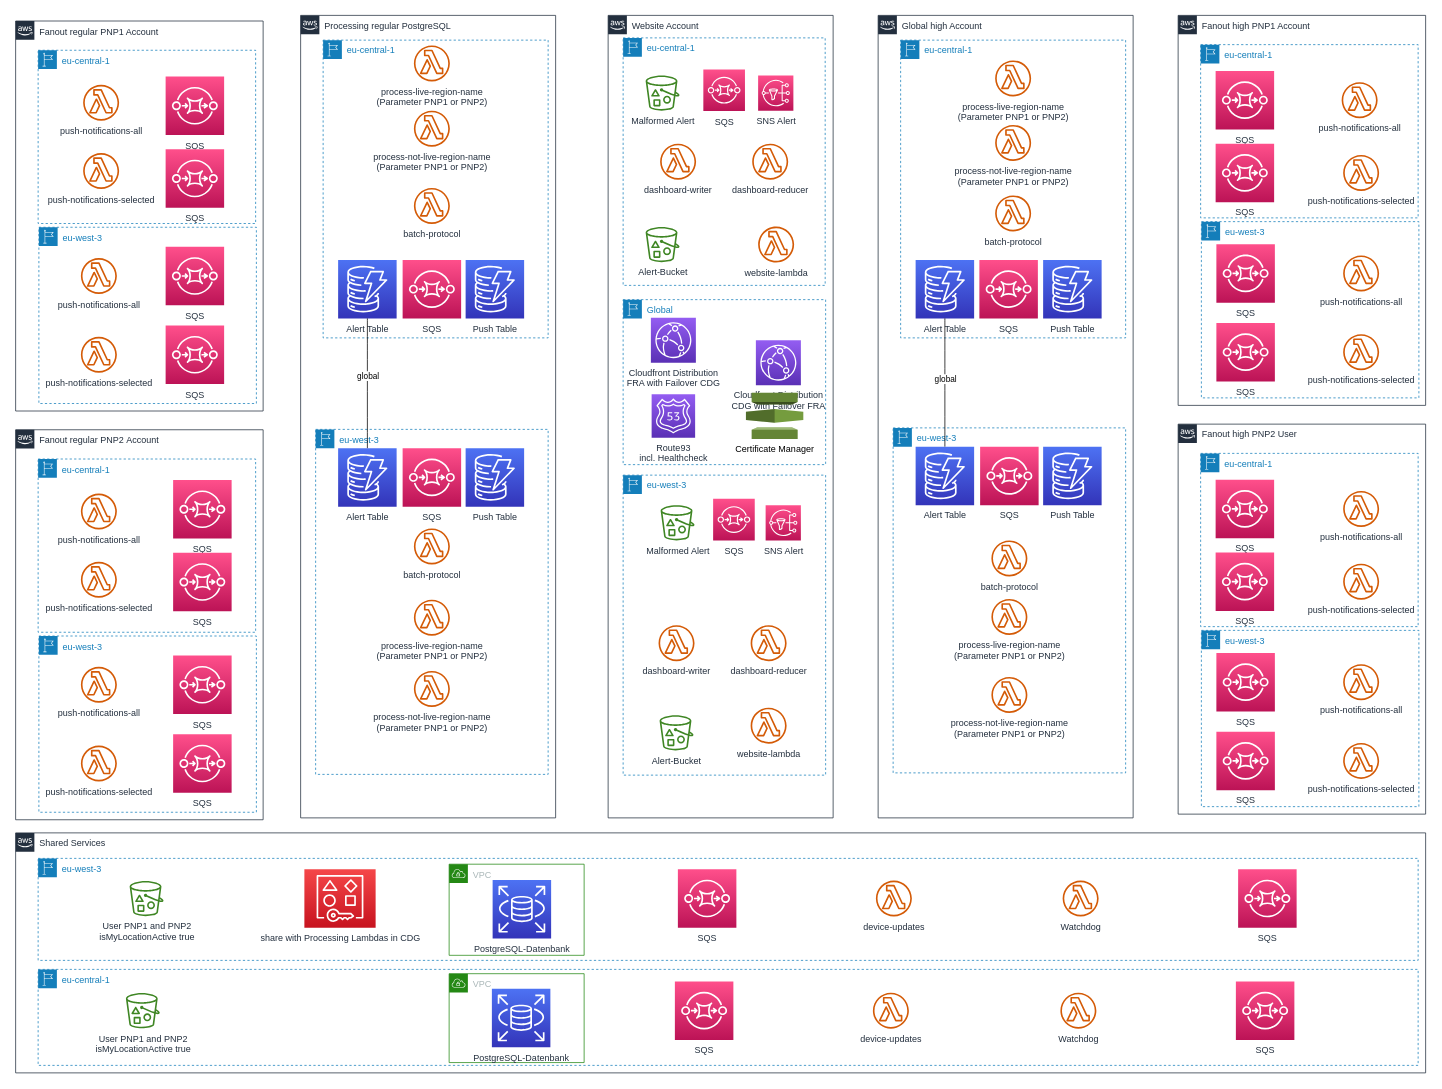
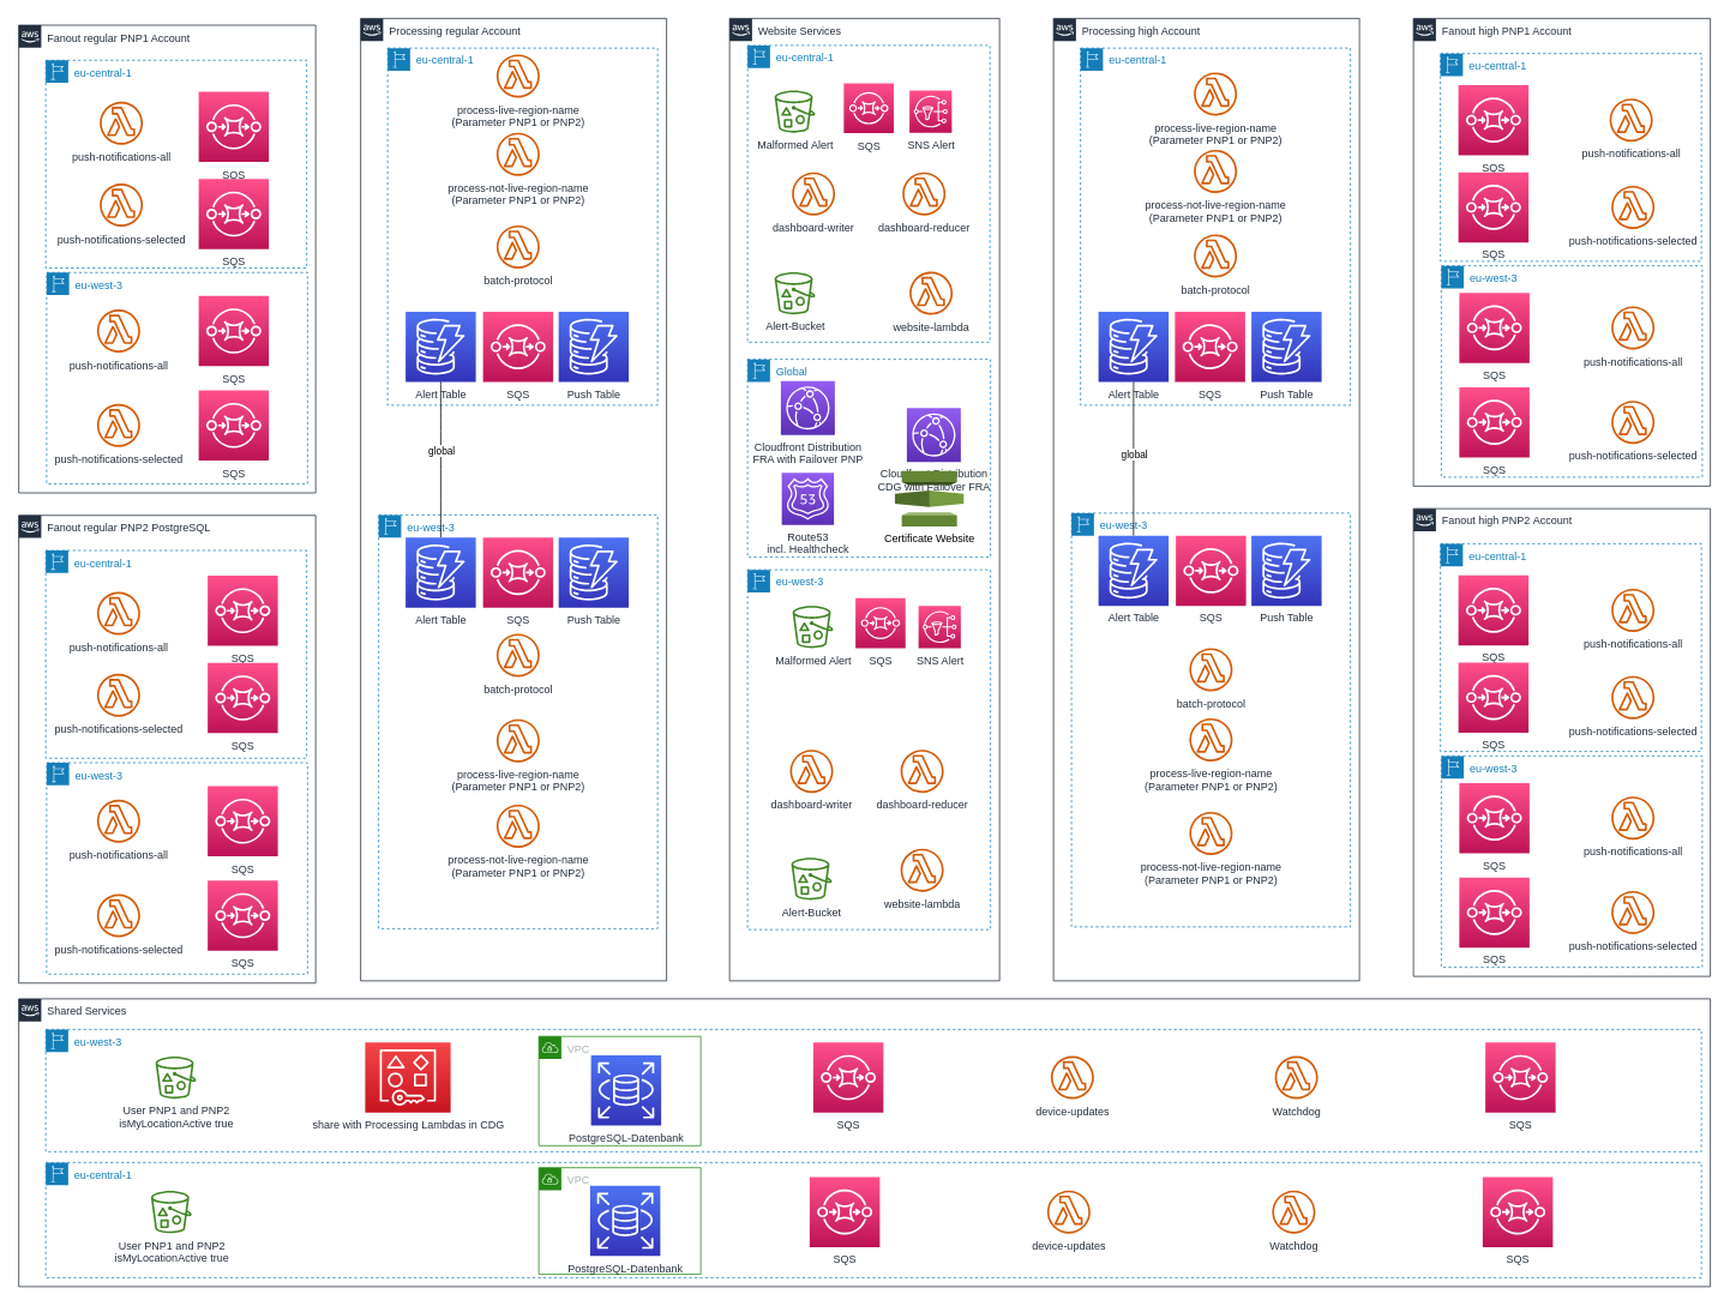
- <mxCell id="81" value="Processing&amp;nbsp;regular PostgreSQL" style="points=[[0,0],[0.25,0],[0.5,0],[0.75,0],[1,0],[1,0.25],[1,0.5],[1,0.75],[1,1],[0.75,1],[0.5,1],[0.25,1],[0,1],[0,0.75],[0,0.5],[0,0.25]];outlineConnect=0;gradientColor=none;html=1;whiteSpace=wrap;fontSize=12;fontStyle=0;container=1;pointerEvents=0;collapsible=0;recursiveResize=0;shape=mxgraph.aws4.group;grIcon=mxgraph.aws4.group_aws_cloud_alt;strokeColor=#232F3E;fillColor=none;verticalAlign=top;align=left;spacingLeft=30;fontColor=#232F3E;dashed=0;" vertex="1" parent="1"><mxGeometry x="400" y="20" width="340" height="1070" as="geometry" /></mxCell>
+ <mxCell id="81" value="Processing&amp;nbsp;regular Account" style="points=[[0,0],[0.25,0],[0.5,0],[0.75,0],[1,0],[1,0.25],[1,0.5],[1,0.75],[1,1],[0.75,1],[0.5,1],[0.25,1],[0,1],[0,0.75],[0,0.5],[0,0.25]];outlineConnect=0;gradientColor=none;html=1;whiteSpace=wrap;fontSize=12;fontStyle=0;container=1;pointerEvents=0;collapsible=0;recursiveResize=0;shape=mxgraph.aws4.group;grIcon=mxgraph.aws4.group_aws_cloud_alt;strokeColor=#232F3E;fillColor=none;verticalAlign=top;align=left;spacingLeft=30;fontColor=#232F3E;dashed=0;" vertex="1" parent="1"><mxGeometry x="400" y="20" width="340" height="1070" as="geometry" /></mxCell>
- <mxCell id="2" value="Website Account" style="points=[[0,0],[0.25,0],[0.5,0],[0.75,0],[1,0],[1,0.25],[1,0.5],[1,0.75],[1,1],[0.75,1],[0.5,1],[0.25,1],[0,1],[0,0.75],[0,0.5],[0,0.25]];outlineConnect=0;gradientColor=none;html=1;whiteSpace=wrap;fontSize=12;fontStyle=0;container=1;pointerEvents=0;collapsible=0;recursiveResize=0;shape=mxgraph.aws4.group;grIcon=mxgraph.aws4.group_aws_cloud_alt;strokeColor=#232F3E;fillColor=none;verticalAlign=top;align=left;spacingLeft=30;fontColor=#232F3E;dashed=0;" vertex="1" parent="1"><mxGeometry x="810" y="20" width="300" height="1070" as="geometry" /></mxCell>
+ <mxCell id="2" value="Website Services" style="points=[[0,0],[0.25,0],[0.5,0],[0.75,0],[1,0],[1,0.25],[1,0.5],[1,0.75],[1,1],[0.75,1],[0.5,1],[0.25,1],[0,1],[0,0.75],[0,0.5],[0,0.25]];outlineConnect=0;gradientColor=none;html=1;whiteSpace=wrap;fontSize=12;fontStyle=0;container=1;pointerEvents=0;collapsible=0;recursiveResize=0;shape=mxgraph.aws4.group;grIcon=mxgraph.aws4.group_aws_cloud_alt;strokeColor=#232F3E;fillColor=none;verticalAlign=top;align=left;spacingLeft=30;fontColor=#232F3E;dashed=0;" vertex="1" parent="1"><mxGeometry x="810" y="20" width="300" height="1070" as="geometry" /></mxCell>
- <mxCell id="24" value="Global&amp;nbsp;high Account" style="points=[[0,0],[0.25,0],[0.5,0],[0.75,0],[1,0],[1,0.25],[1,0.5],[1,0.75],[1,1],[0.75,1],[0.5,1],[0.25,1],[0,1],[0,0.75],[0,0.5],[0,0.25]];outlineConnect=0;gradientColor=none;html=1;whiteSpace=wrap;fontSize=12;fontStyle=0;container=1;pointerEvents=0;collapsible=0;recursiveResize=0;shape=mxgraph.aws4.group;grIcon=mxgraph.aws4.group_aws_cloud_alt;strokeColor=#232F3E;fillColor=none;verticalAlign=top;align=left;spacingLeft=30;fontColor=#232F3E;dashed=0;" vertex="1" parent="1"><mxGeometry x="1170" y="20" width="340" height="1070" as="geometry" /></mxCell>
+ <mxCell id="24" value="Processing&amp;nbsp;high Account" style="points=[[0,0],[0.25,0],[0.5,0],[0.75,0],[1,0],[1,0.25],[1,0.5],[1,0.75],[1,1],[0.75,1],[0.5,1],[0.25,1],[0,1],[0,0.75],[0,0.5],[0,0.25]];outlineConnect=0;gradientColor=none;html=1;whiteSpace=wrap;fontSize=12;fontStyle=0;container=1;pointerEvents=0;collapsible=0;recursiveResize=0;shape=mxgraph.aws4.group;grIcon=mxgraph.aws4.group_aws_cloud_alt;strokeColor=#232F3E;fillColor=none;verticalAlign=top;align=left;spacingLeft=30;fontColor=#232F3E;dashed=0;" vertex="1" parent="1"><mxGeometry x="1170" y="20" width="340" height="1070" as="geometry" /></mxCell>
- <mxCell id="21" value="Cloudfront Distribution&lt;br&gt;FRA with Failover CDG" style="sketch=0;points=[[0,0,0],[0.25,0,0],[0.5,0,0],[0.75,0,0],[1,0,0],[0,1,0],[0.25,1,0],[0.5,1,0],[0.75,1,0],[1,1,0],[0,0.25,0],[0,0.5,0],[0,0.75,0],[1,0.25,0],[1,0.5,0],[1,0.75,0]];outlineConnect=0;fontColor=#232F3E;gradientColor=#945DF2;gradientDirection=north;fillColor=#5A30B5;strokeColor=#ffffff;dashed=0;verticalLabelPosition=bottom;verticalAlign=top;align=center;html=1;fontSize=12;fontStyle=0;aspect=fixed;shape=mxgraph.aws4.resourceIcon;resIcon=mxgraph.aws4.cloudfront;" vertex="1" parent="19"><mxGeometry x="37" y="24" width="60" height="60" as="geometry" /></mxCell>
+ <mxCell id="21" value="Cloudfront Distribution&lt;br&gt;FRA with Failover PNP" style="sketch=0;points=[[0,0,0],[0.25,0,0],[0.5,0,0],[0.75,0,0],[1,0,0],[0,1,0],[0.25,1,0],[0.5,1,0],[0.75,1,0],[1,1,0],[0,0.25,0],[0,0.5,0],[0,0.75,0],[1,0.25,0],[1,0.5,0],[1,0.75,0]];outlineConnect=0;fontColor=#232F3E;gradientColor=#945DF2;gradientDirection=north;fillColor=#5A30B5;strokeColor=#ffffff;dashed=0;verticalLabelPosition=bottom;verticalAlign=top;align=center;html=1;fontSize=12;fontStyle=0;aspect=fixed;shape=mxgraph.aws4.resourceIcon;resIcon=mxgraph.aws4.cloudfront;" vertex="1" parent="19"><mxGeometry x="37" y="24" width="60" height="60" as="geometry" /></mxCell>
- <mxCell id="70" value="Fanout high PNP2&amp;nbsp;User" style="points=[[0,0],[0.25,0],[0.5,0],[0.75,0],[1,0],[1,0.25],[1,0.5],[1,0.75],[1,1],[0.75,1],[0.5,1],[0.25,1],[0,1],[0,0.75],[0,0.5],[0,0.25]];outlineConnect=0;gradientColor=none;html=1;whiteSpace=wrap;fontSize=12;fontStyle=0;container=1;pointerEvents=0;collapsible=0;recursiveResize=0;shape=mxgraph.aws4.group;grIcon=mxgraph.aws4.group_aws_cloud_alt;strokeColor=#232F3E;fillColor=none;verticalAlign=top;align=left;spacingLeft=30;fontColor=#232F3E;dashed=0;" vertex="1" parent="1"><mxGeometry x="1570" y="565" width="330" height="520" as="geometry" /></mxCell>
+ <mxCell id="70" value="Fanout high PNP2&amp;nbsp;Account" style="points=[[0,0],[0.25,0],[0.5,0],[0.75,0],[1,0],[1,0.25],[1,0.5],[1,0.75],[1,1],[0.75,1],[0.5,1],[0.25,1],[0,1],[0,0.75],[0,0.5],[0,0.25]];outlineConnect=0;gradientColor=none;html=1;whiteSpace=wrap;fontSize=12;fontStyle=0;container=1;pointerEvents=0;collapsible=0;recursiveResize=0;shape=mxgraph.aws4.group;grIcon=mxgraph.aws4.group_aws_cloud_alt;strokeColor=#232F3E;fillColor=none;verticalAlign=top;align=left;spacingLeft=30;fontColor=#232F3E;dashed=0;" vertex="1" parent="1"><mxGeometry x="1570" y="565" width="330" height="520" as="geometry" /></mxCell>
- <mxCell id="109" value="Fanout regular PNP2&amp;nbsp;Account" style="points=[[0,0],[0.25,0],[0.5,0],[0.75,0],[1,0],[1,0.25],[1,0.5],[1,0.75],[1,1],[0.75,1],[0.5,1],[0.25,1],[0,1],[0,0.75],[0,0.5],[0,0.25]];outlineConnect=0;gradientColor=none;html=1;whiteSpace=wrap;fontSize=12;fontStyle=0;container=1;pointerEvents=0;collapsible=0;recursiveResize=0;shape=mxgraph.aws4.group;grIcon=mxgraph.aws4.group_aws_cloud_alt;strokeColor=#232F3E;fillColor=none;verticalAlign=top;align=left;spacingLeft=30;fontColor=#232F3E;dashed=0;" vertex="1" parent="1"><mxGeometry x="20" y="572.5" width="330" height="520" as="geometry" /></mxCell>
+ <mxCell id="109" value="Fanout regular PNP2&amp;nbsp;PostgreSQL" style="points=[[0,0],[0.25,0],[0.5,0],[0.75,0],[1,0],[1,0.25],[1,0.5],[1,0.75],[1,1],[0.75,1],[0.5,1],[0.25,1],[0,1],[0,0.75],[0,0.5],[0,0.25]];outlineConnect=0;gradientColor=none;html=1;whiteSpace=wrap;fontSize=12;fontStyle=0;container=1;pointerEvents=0;collapsible=0;recursiveResize=0;shape=mxgraph.aws4.group;grIcon=mxgraph.aws4.group_aws_cloud_alt;strokeColor=#232F3E;fillColor=none;verticalAlign=top;align=left;spacingLeft=30;fontColor=#232F3E;dashed=0;" vertex="1" parent="1"><mxGeometry x="20" y="572.5" width="330" height="520" as="geometry" /></mxCell>
- <mxCell id="23" value="Certificate Manager" style="outlineConnect=0;dashed=0;verticalLabelPosition=bottom;verticalAlign=top;align=center;html=1;shape=mxgraph.aws3.certificate_manager;fillColor=#759C3E;gradientColor=none;" vertex="1" parent="19"><mxGeometry x="163.75" y="124.25" width="76.5" height="61.5" as="geometry" /></mxCell>
+ <mxCell id="23" value="Certificate Website" style="outlineConnect=0;dashed=0;verticalLabelPosition=bottom;verticalAlign=top;align=center;html=1;shape=mxgraph.aws3.certificate_manager;fillColor=#759C3E;gradientColor=none;" vertex="1" parent="19"><mxGeometry x="163.75" y="124.25" width="76.5" height="61.5" as="geometry" /></mxCell>
- <mxCell id="22" value="Route93 &lt;br&gt;incl. Healthcheck" style="sketch=0;points=[[0,0,0],[0.25,0,0],[0.5,0,0],[0.75,0,0],[1,0,0],[0,1,0],[0.25,1,0],[0.5,1,0],[0.75,1,0],[1,1,0],[0,0.25,0],[0,0.5,0],[0,0.75,0],[1,0.25,0],[1,0.5,0],[1,0.75,0]];outlineConnect=0;fontColor=#232F3E;gradientColor=#945DF2;gradientDirection=north;fillColor=#5A30B5;strokeColor=#ffffff;dashed=0;verticalLabelPosition=bottom;verticalAlign=top;align=center;html=1;fontSize=12;fontStyle=0;aspect=fixed;shape=mxgraph.aws4.resourceIcon;resIcon=mxgraph.aws4.route_53;" vertex="1" parent="19"><mxGeometry x="38" y="126" width="58" height="58" as="geometry" /></mxCell>
+ <mxCell id="22" value="Route53 &lt;br&gt;incl. Healthcheck" style="sketch=0;points=[[0,0,0],[0.25,0,0],[0.5,0,0],[0.75,0,0],[1,0,0],[0,1,0],[0.25,1,0],[0.5,1,0],[0.75,1,0],[1,1,0],[0,0.25,0],[0,0.5,0],[0,0.75,0],[1,0.25,0],[1,0.5,0],[1,0.75,0]];outlineConnect=0;fontColor=#232F3E;gradientColor=#945DF2;gradientDirection=north;fillColor=#5A30B5;strokeColor=#ffffff;dashed=0;verticalLabelPosition=bottom;verticalAlign=top;align=center;html=1;fontSize=12;fontStyle=0;aspect=fixed;shape=mxgraph.aws4.resourceIcon;resIcon=mxgraph.aws4.route_53;" vertex="1" parent="19"><mxGeometry x="38" y="126" width="58" height="58" as="geometry" /></mxCell>
